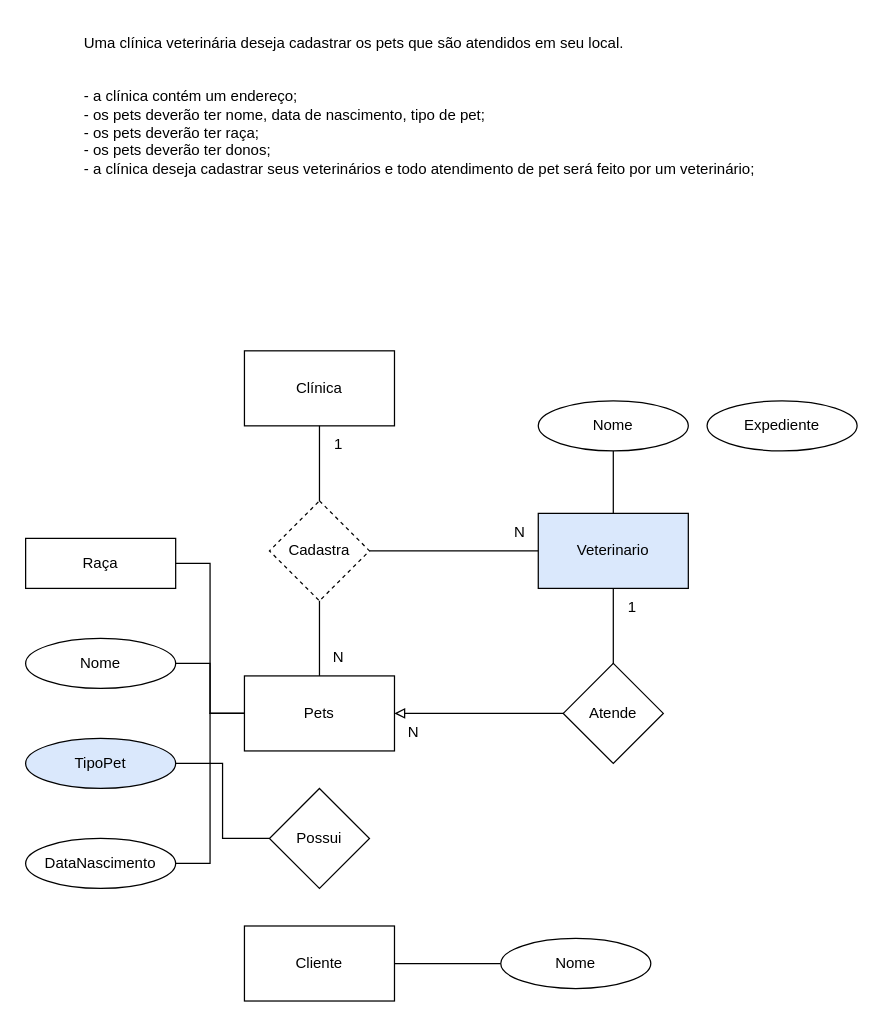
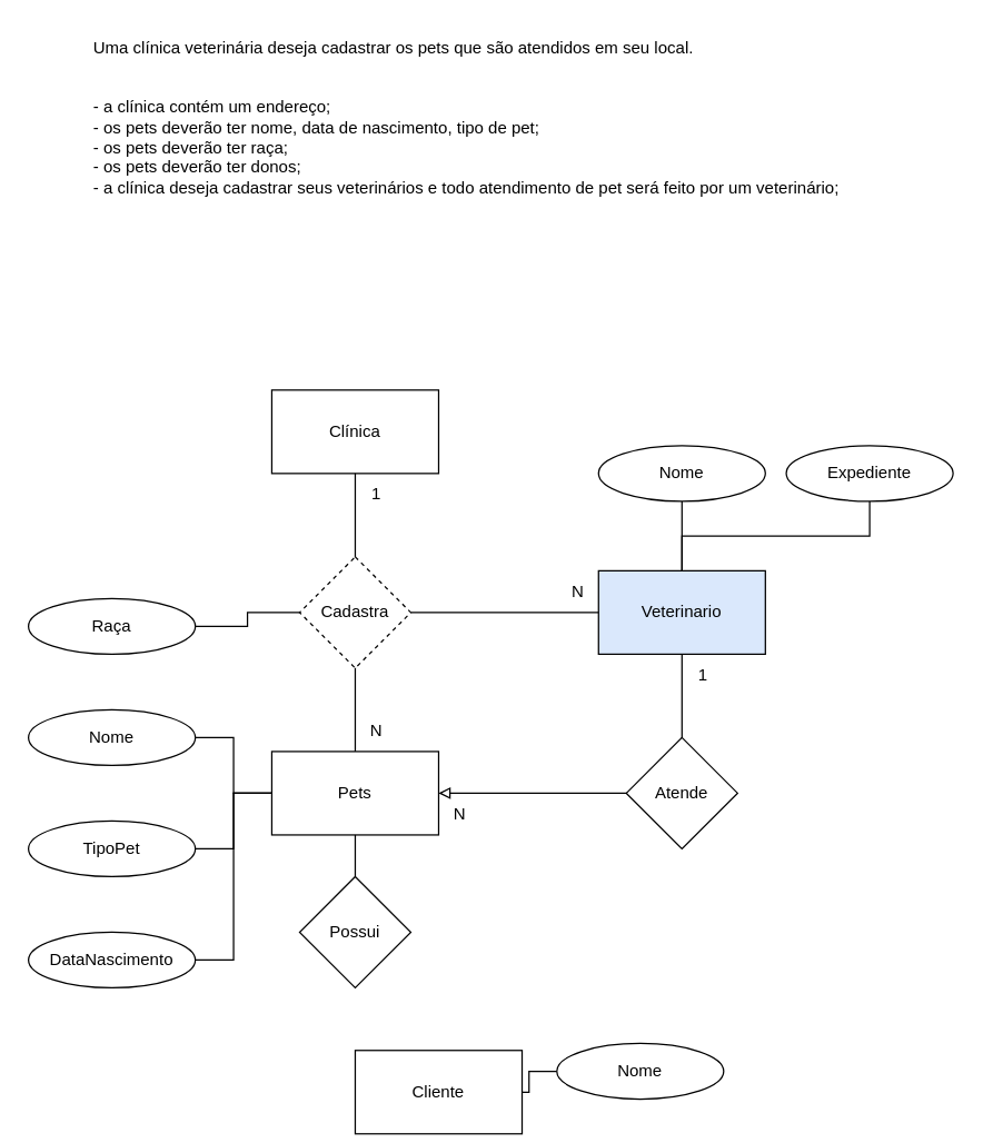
+ <mxCell id="4" style="edgeStyle=orthogonalEdgeStyle;rounded=0;orthogonalLoop=1;jettySize=auto;html=1;exitX=0.5;exitY=1;exitDx=0;exitDy=0;entryX=0.5;entryY=0;entryDx=0;entryDy=0;endArrow=none;endFill=0;" edge="1" parent="1" source="5" target="26"><mxGeometry relative="1" as="geometry" /></mxCell>
- <mxCell id="15" value="Raça" style="whiteSpace=wrap;html=1;rounded=0;" vertex="1" parent="1"><mxGeometry x="20" y="430" width="120" height="40" as="geometry" /></mxCell>
+ <mxCell id="15" value="Raça" style="ellipse;whiteSpace=wrap;html=1;" vertex="1" parent="1"><mxGeometry x="20" y="430" width="120" height="40" as="geometry" /></mxCell>
- <mxCell id="14" style="edgeStyle=orthogonalEdgeStyle;rounded=0;orthogonalLoop=1;jettySize=auto;html=1;exitX=1;exitY=0.5;exitDx=0;exitDy=0;entryX=0;entryY=0.5;entryDx=0;entryDy=0;endArrow=none;endFill=0;" edge="1" parent="1" source="15" target="7"><mxGeometry relative="1" as="geometry" /></mxCell>
+ <mxCell id="14" style="edgeStyle=orthogonalEdgeStyle;rounded=0;orthogonalLoop=1;jettySize=auto;html=1;exitX=1;exitY=0.5;exitDx=0;exitDy=0;endArrow=none;endFill=0;" edge="1" parent="1" source="15" target="9"><mxGeometry relative="1" as="geometry" /></mxCell>
- <mxCell id="17" value="TipoPet" style="ellipse;whiteSpace=wrap;html=1;fillColor=#dae8fc;" vertex="1" parent="1"><mxGeometry x="20" y="590" width="120" height="40" as="geometry" /></mxCell>
+ <mxCell id="17" value="TipoPet" style="ellipse;whiteSpace=wrap;html=1;" vertex="1" parent="1"><mxGeometry x="20" y="590" width="120" height="40" as="geometry" /></mxCell>
+ <mxCell id="20" style="edgeStyle=orthogonalEdgeStyle;rounded=0;orthogonalLoop=1;jettySize=auto;html=1;exitX=0.5;exitY=0;exitDx=0;exitDy=0;entryX=0.5;entryY=1;entryDx=0;entryDy=0;endArrow=none;endFill=0;" edge="1" parent="1" source="24" target="7"><mxGeometry relative="1" as="geometry" /></mxCell>
- <mxCell id="16" style="edgeStyle=orthogonalEdgeStyle;rounded=0;orthogonalLoop=1;jettySize=auto;html=1;exitX=1;exitY=0.5;exitDx=0;exitDy=0;endArrow=none;endFill=0;" edge="1" parent="1" source="17" target="24"><mxGeometry relative="1" as="geometry" /></mxCell>
+ <mxCell id="16" style="edgeStyle=orthogonalEdgeStyle;rounded=0;orthogonalLoop=1;jettySize=auto;html=1;exitX=1;exitY=0.5;exitDx=0;exitDy=0;entryX=0;entryY=0.5;entryDx=0;entryDy=0;endArrow=none;endFill=0;" edge="1" parent="1" source="17" target="7"><mxGeometry relative="1" as="geometry" /></mxCell>
- <mxCell id="21" value="Cliente" style="rounded=0;whiteSpace=wrap;html=1;" vertex="1" parent="1"><mxGeometry x="195" y="740" width="120" height="60" as="geometry" /></mxCell>
+ <mxCell id="21" value="Cliente" style="rounded=0;whiteSpace=wrap;html=1;" vertex="1" parent="1"><mxGeometry x="255" y="755" width="120" height="60" as="geometry" /></mxCell>
